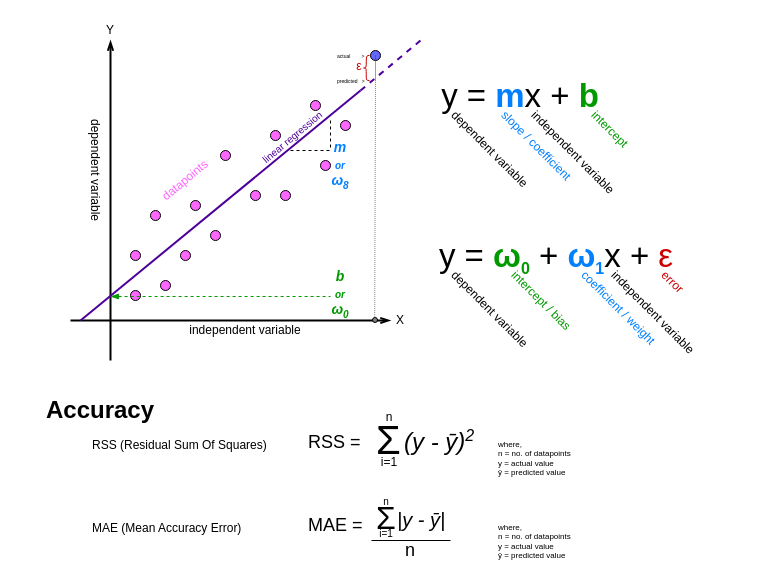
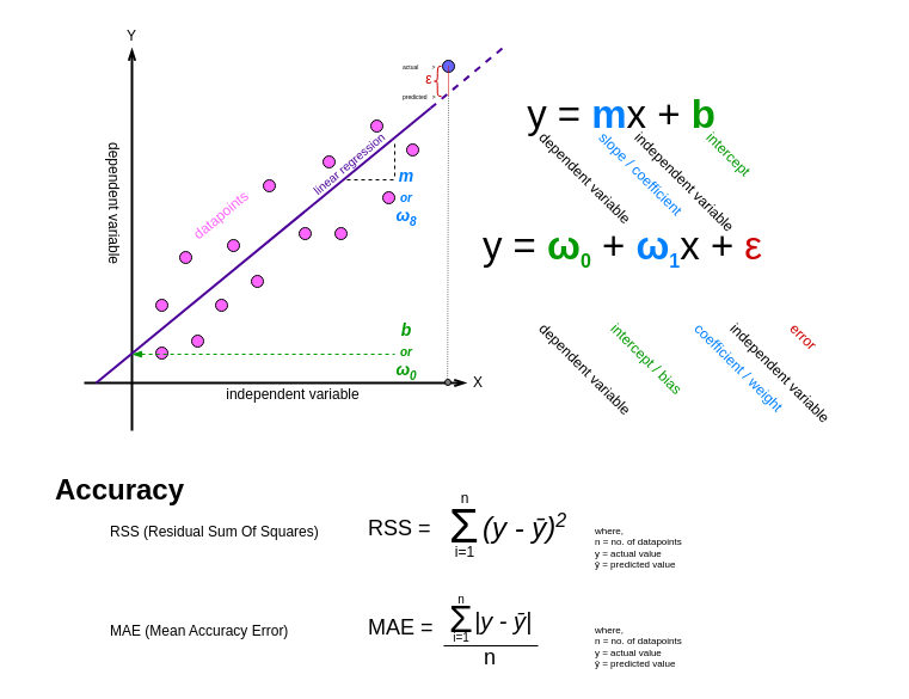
- <mxCell id="35" value="y =&amp;nbsp;&lt;font style=&quot;color: rgb(0, 153, 0);&quot;&gt;&lt;b&gt;ω&lt;sub&gt;&lt;font style=&quot;font-size: 16px;&quot;&gt;0&lt;/font&gt;&lt;/sub&gt;&lt;/b&gt;&lt;/font&gt;&amp;nbsp;+&amp;nbsp;&lt;font style=&quot;color: rgb(0, 127, 255);&quot;&gt;&lt;b&gt;ω&lt;sub&gt;&lt;font style=&quot;font-size: 16px;&quot;&gt;1&lt;/font&gt;&lt;/sub&gt;&lt;/b&gt;&lt;/font&gt;x +&amp;nbsp;&lt;font style=&quot;color: rgb(204, 0, 0);&quot;&gt;ε&lt;/font&gt;" style="text;html=1;align=center;verticalAlign=middle;whiteSpace=wrap;rounded=0;fontSize=33;" parent="1" vertex="1"><mxGeometry x="436" y="233" width="240" height="50" as="geometry" /></mxCell>
+ <mxCell id="35" value="y =&amp;nbsp;&lt;font style=&quot;color: rgb(0, 153, 0);&quot;&gt;&lt;b&gt;ω&lt;sub&gt;&lt;font style=&quot;font-size: 16px;&quot;&gt;0&lt;/font&gt;&lt;/sub&gt;&lt;/b&gt;&lt;/font&gt;&amp;nbsp;+&amp;nbsp;&lt;font style=&quot;color: rgb(0, 127, 255);&quot;&gt;&lt;b&gt;ω&lt;sub&gt;&lt;font style=&quot;font-size: 16px;&quot;&gt;1&lt;/font&gt;&lt;/sub&gt;&lt;/b&gt;&lt;/font&gt;x +&amp;nbsp;&lt;font style=&quot;color: rgb(204, 0, 0);&quot;&gt;ε&lt;/font&gt;" style="text;html=1;align=center;verticalAlign=middle;whiteSpace=wrap;rounded=0;fontSize=33;" parent="1" vertex="1"><mxGeometry x="401" y="183" width="240" height="50" as="geometry" /></mxCell>
